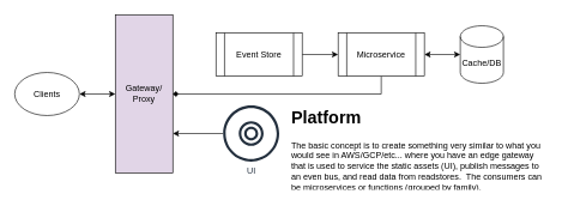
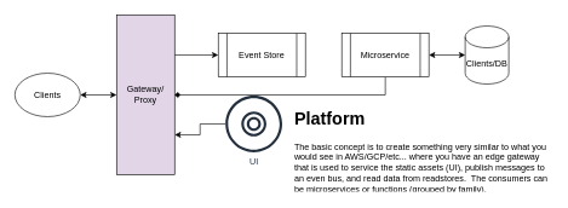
+ <mxCell id="2" style="edgeStyle=orthogonalEdgeStyle;rounded=0;orthogonalLoop=1;jettySize=auto;html=1;entryX=0;entryY=0.5;entryDx=0;entryDy=0;exitX=1;exitY=0.25;exitDx=0;exitDy=0;" parent="1" source="3" target="9" edge="1"><mxGeometry relative="1" as="geometry" /></mxCell>
- <mxCell id="8" value="" style="edgeStyle=orthogonalEdgeStyle;rounded=0;orthogonalLoop=1;jettySize=auto;html=1;" parent="1" source="9" target="6" edge="1"><mxGeometry relative="1" as="geometry" /></mxCell>
- <mxCell id="7" value="Cache/DB" style="shape=cylinder3;whiteSpace=wrap;html=1;boundedLbl=1;backgroundOutline=1;size=15;" parent="1" vertex="1"><mxGeometry x="640" y="35" width="60" height="80" as="geometry" /></mxCell>
+ <mxCell id="7" value="Clients/DB" style="shape=cylinder3;whiteSpace=wrap;html=1;boundedLbl=1;backgroundOutline=1;size=15;" parent="1" vertex="1"><mxGeometry x="640" y="35" width="60" height="80" as="geometry" /></mxCell>
- <mxCell id="13" value="UI" style="sketch=0;outlineConnect=0;fontColor=#232F3E;gradientColor=none;fillColor=#232F3D;strokeColor=none;dashed=0;verticalLabelPosition=bottom;verticalAlign=top;align=center;html=1;fontSize=12;fontStyle=0;aspect=fixed;pointerEvents=1;shape=mxgraph.aws4.disk;" parent="1" vertex="1"><mxGeometry x="310" y="146" width="78" height="78" as="geometry" /></mxCell>
+ <mxCell id="13" value="UI" style="sketch=0;outlineConnect=0;fontColor=#232F3E;gradientColor=none;fillColor=#232F3D;strokeColor=none;dashed=0;verticalLabelPosition=bottom;verticalAlign=top;align=center;html=1;fontSize=12;fontStyle=0;aspect=fixed;pointerEvents=1;shape=mxgraph.aws4.disk;" parent="1" vertex="1"><mxGeometry x="310" y="131" width="78" height="78" as="geometry" /></mxCell>
